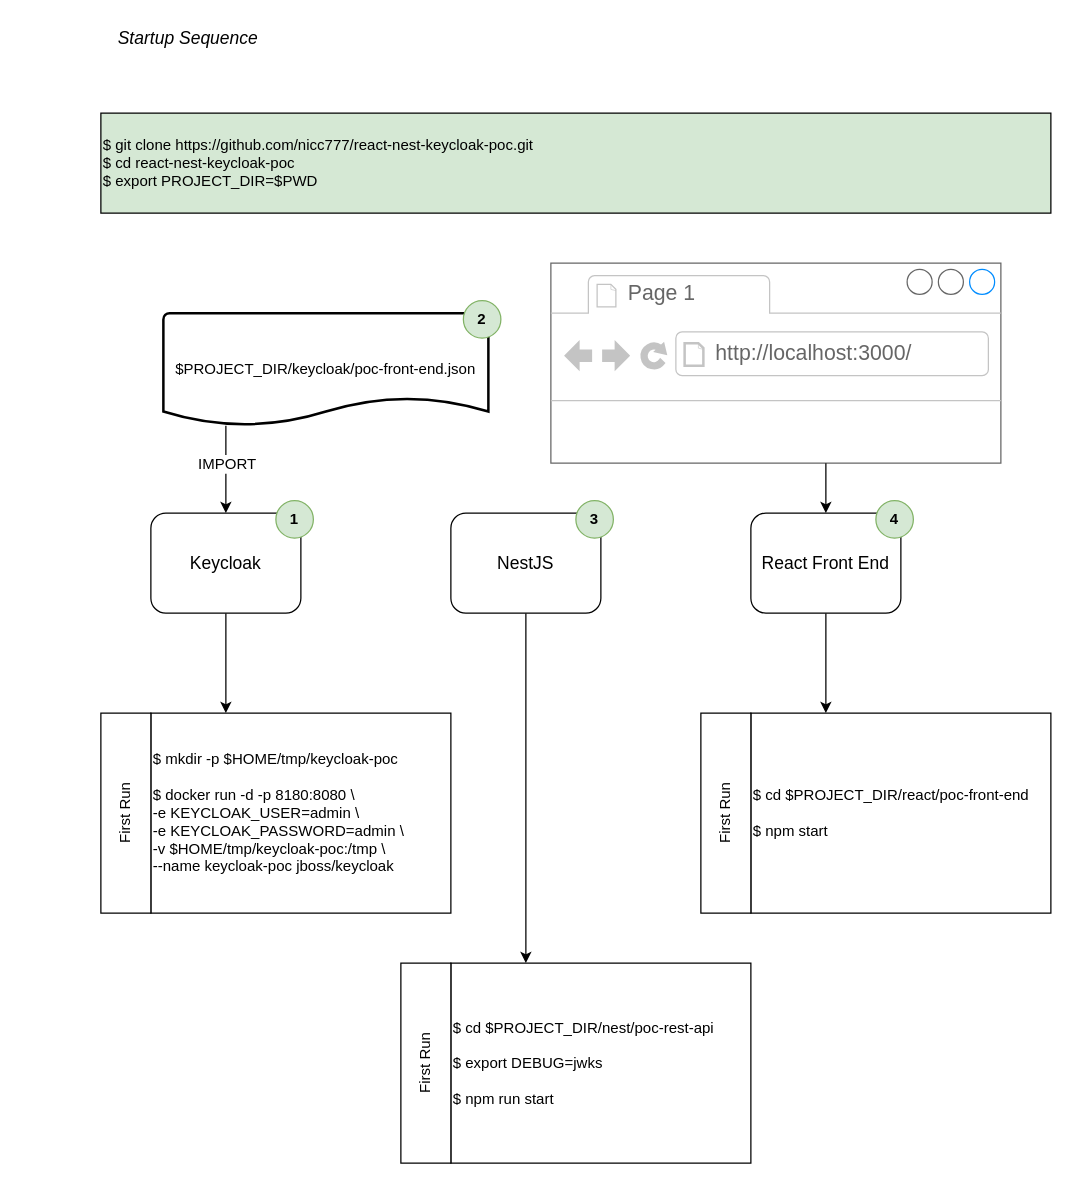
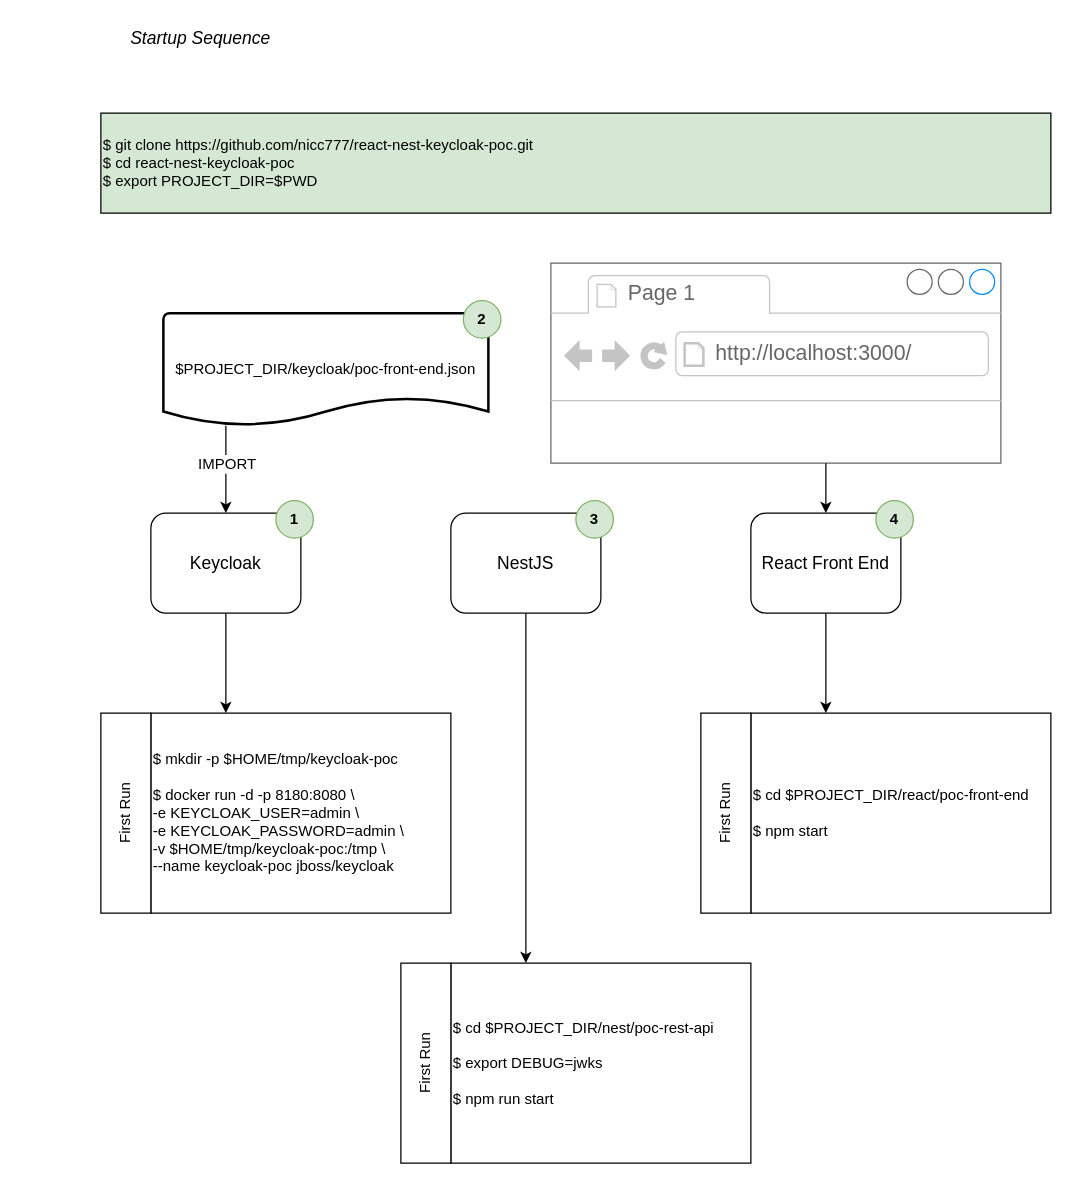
- <mxCell id="5" value="Startup Sequence" style="text;html=1;strokeColor=none;fillColor=none;align=center;verticalAlign=middle;whiteSpace=wrap;rounded=0;fontSize=14;fontStyle=2" vertex="1" parent="1"><mxGeometry x="70" y="20" width="160" height="20" as="geometry" /></mxCell>
+ <mxCell id="5" value="Startup Sequence" style="text;html=1;strokeColor=none;fillColor=none;align=center;verticalAlign=middle;whiteSpace=wrap;rounded=0;fontSize=14;fontStyle=2" vertex="1" parent="1"><mxGeometry x="80" y="20" width="160" height="20" as="geometry" /></mxCell>
